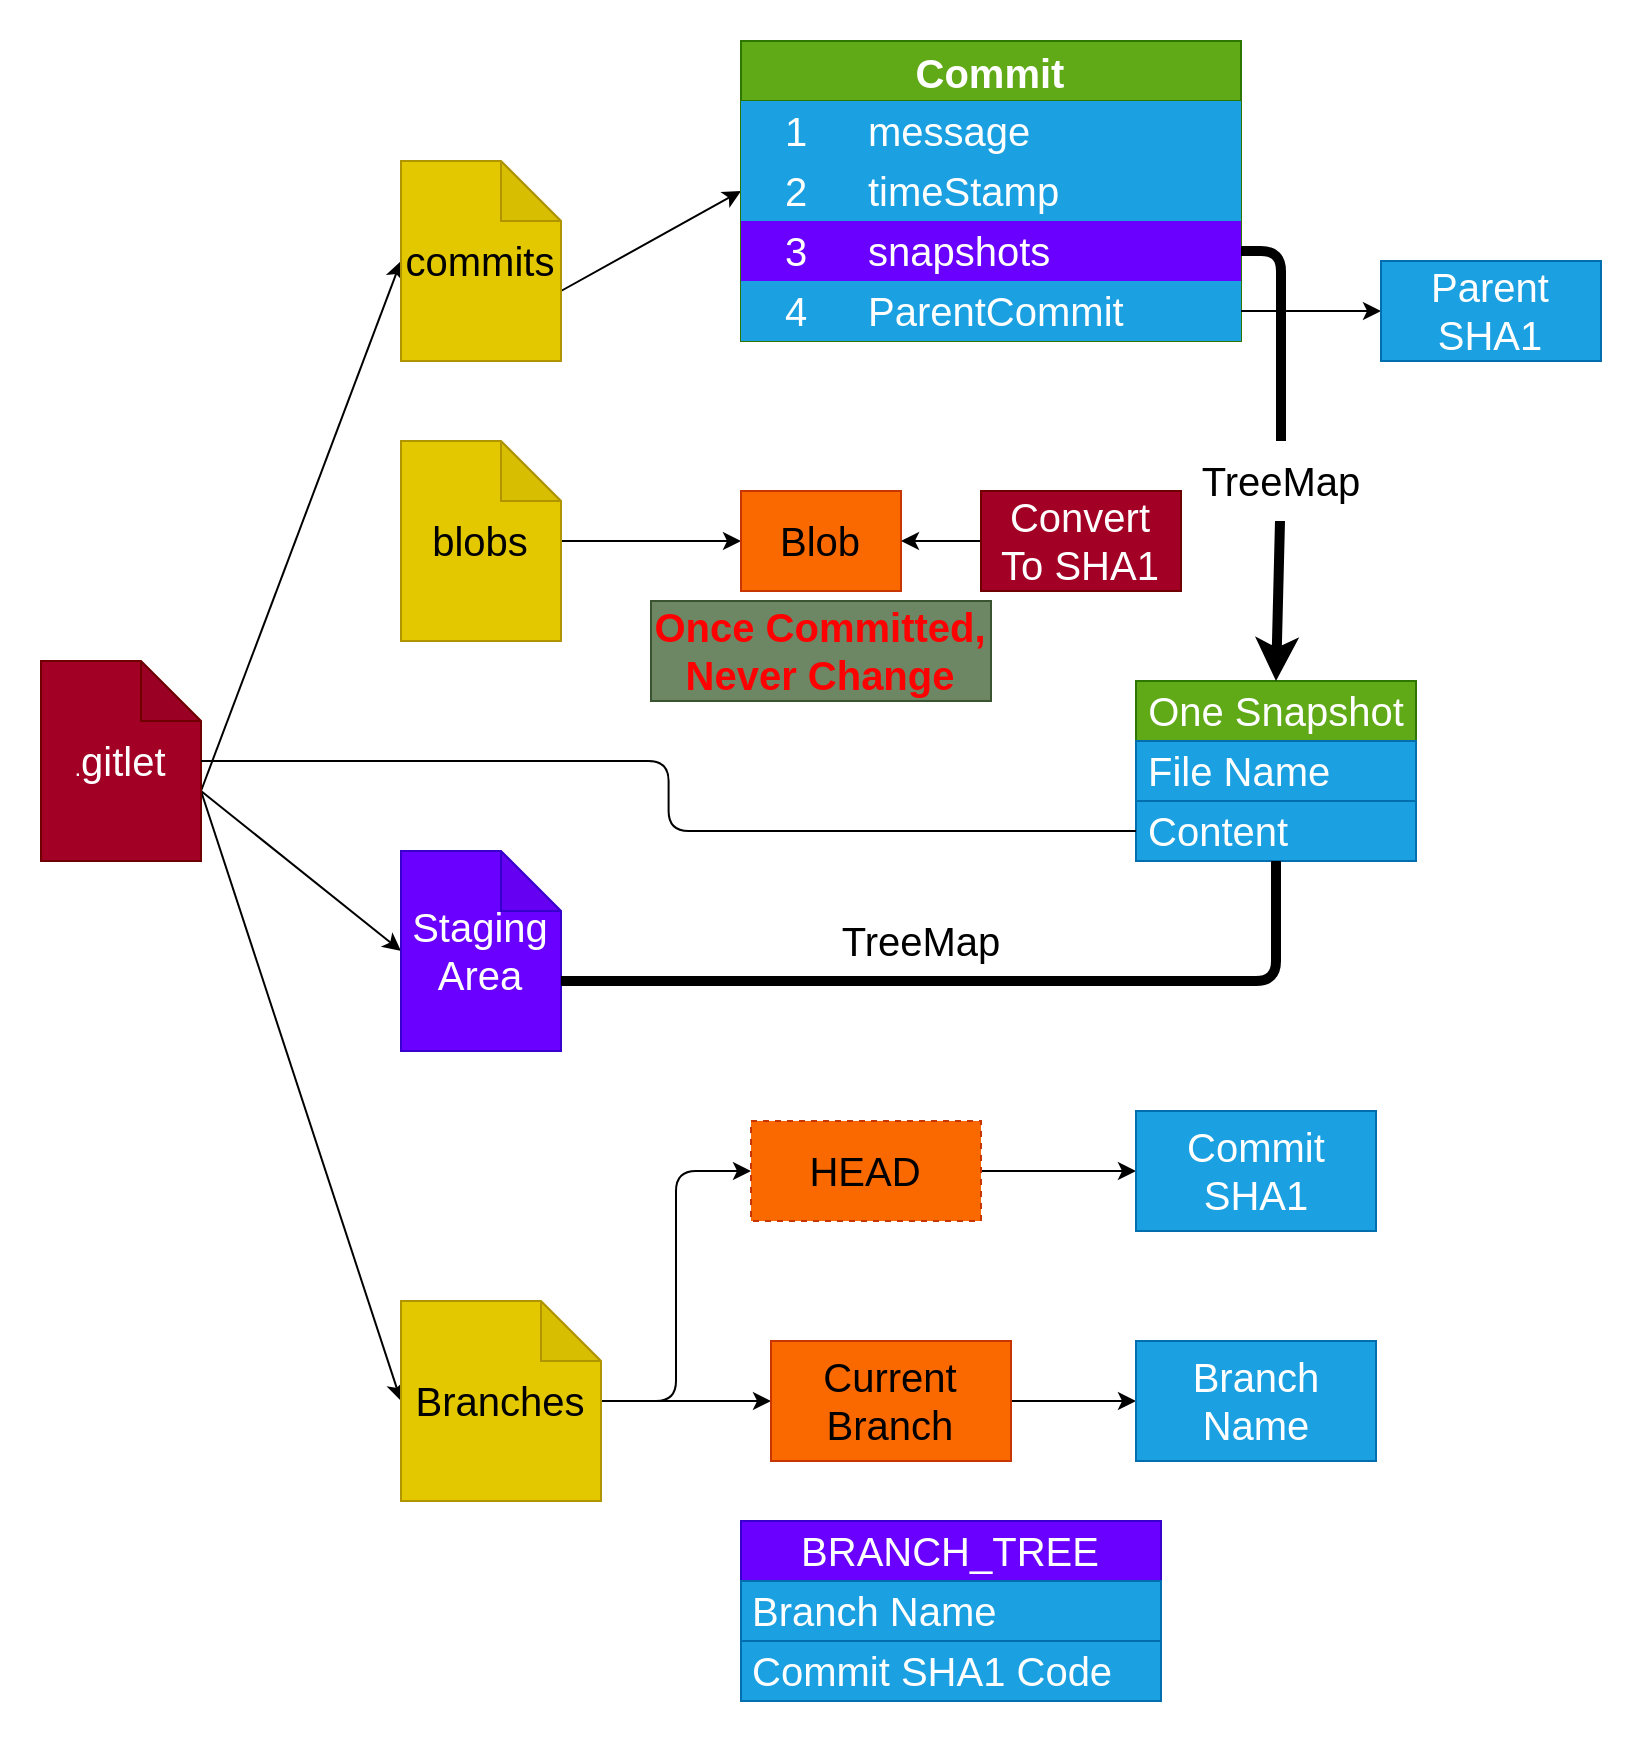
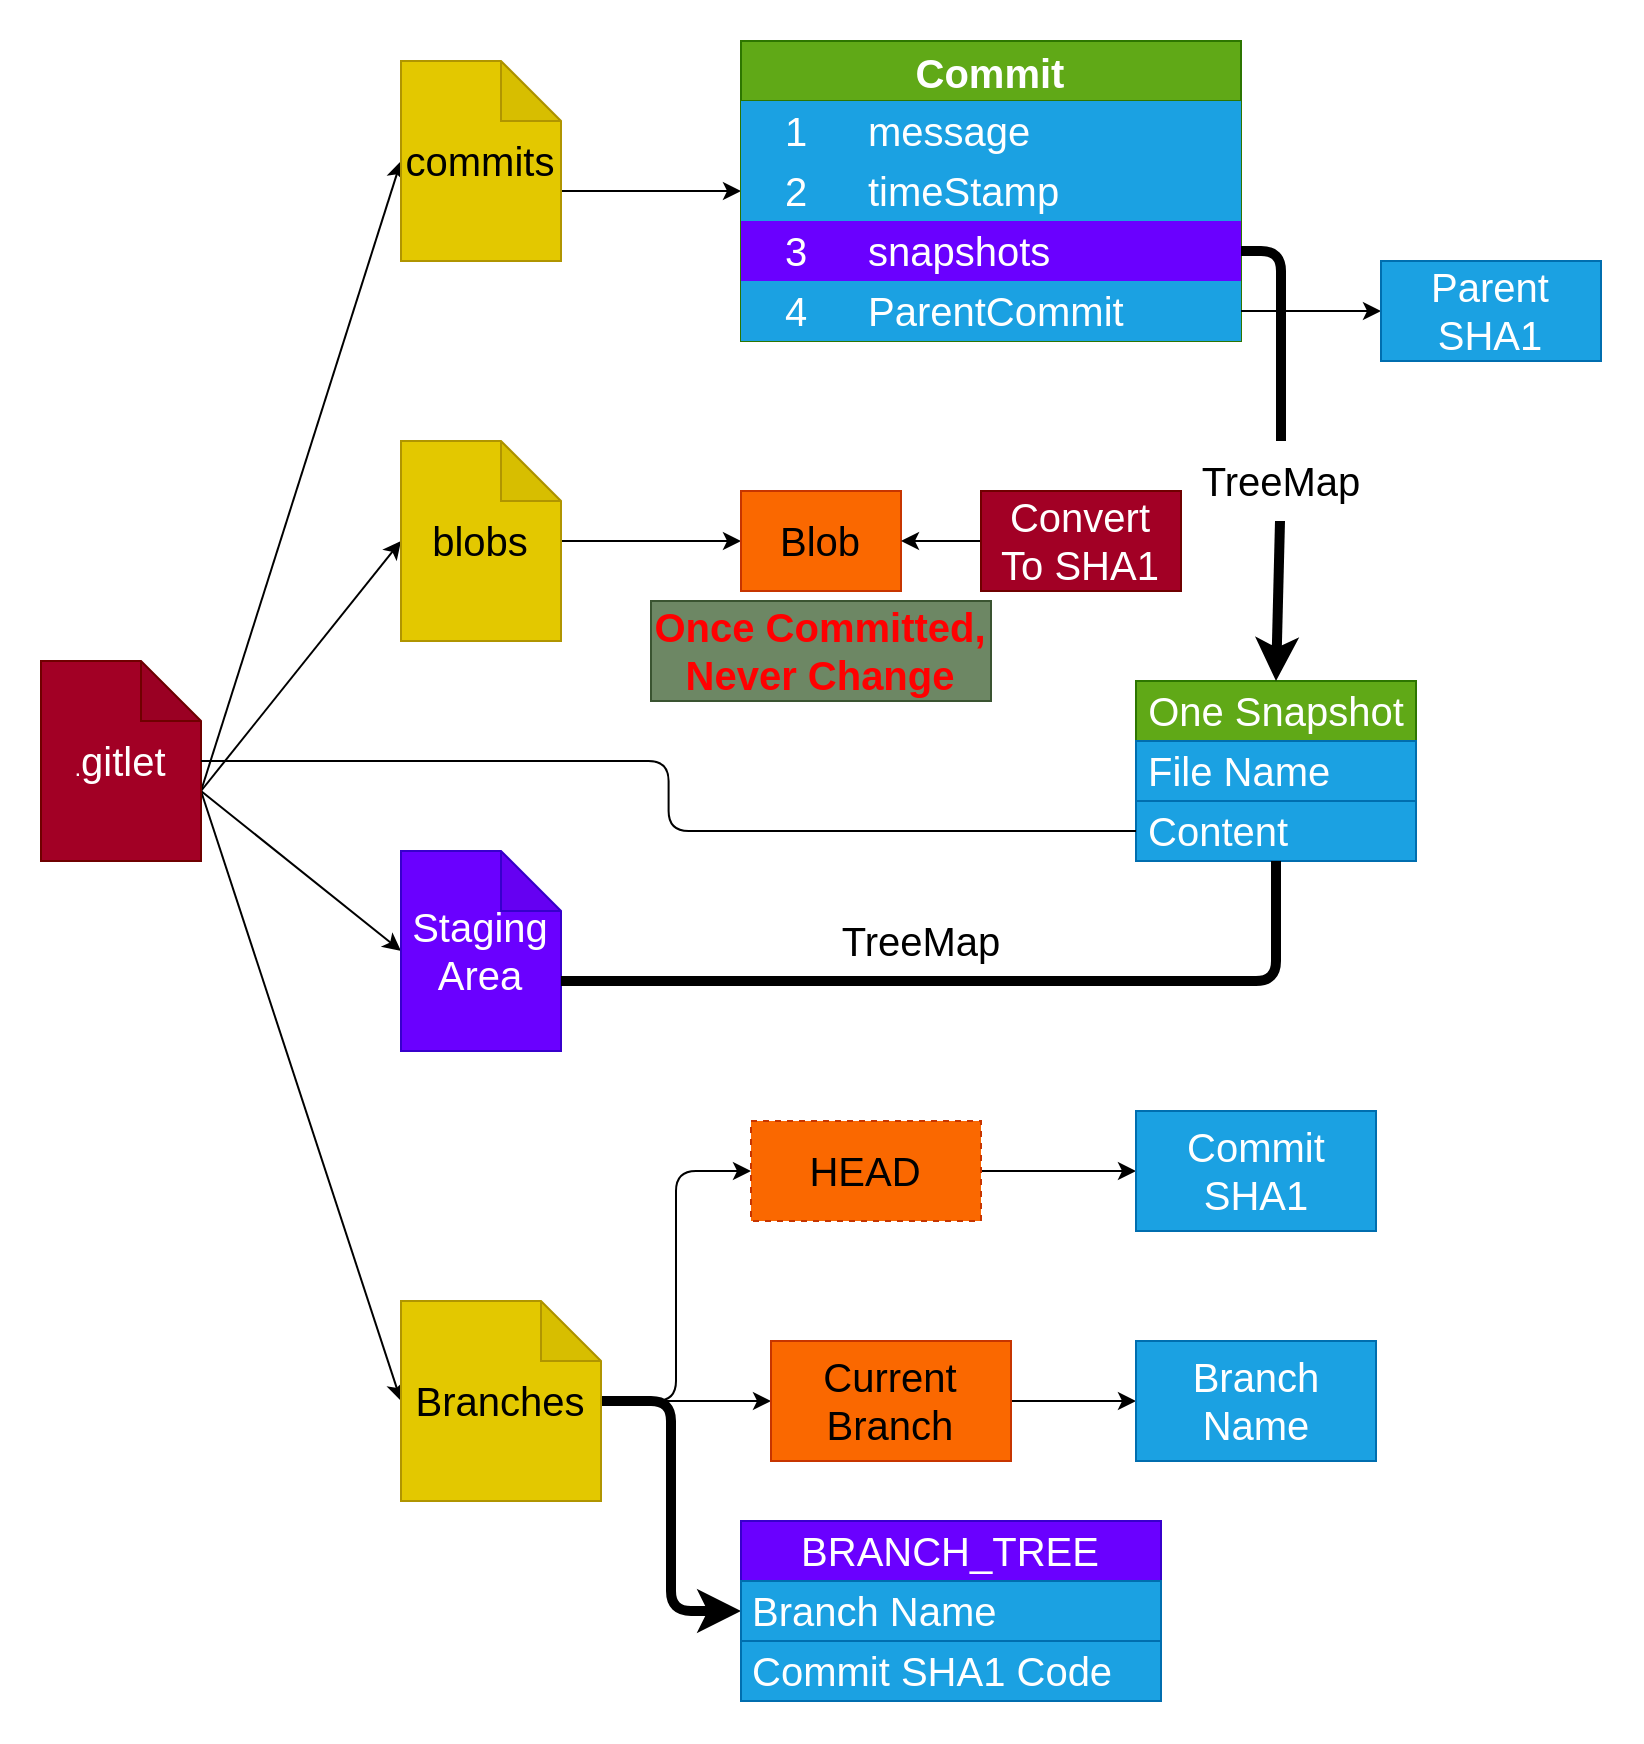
- <mxCell id="8" value="commits" style="shape=note;whiteSpace=wrap;html=1;backgroundOutline=1;darkOpacity=0.05;fontSize=20;fillColor=#e3c800;fontColor=#000000;strokeColor=#B09500;" parent="1" vertex="1"><mxGeometry x="200" y="80" width="80" height="100" as="geometry" /></mxCell>
+ <mxCell id="8" value="commits" style="shape=note;whiteSpace=wrap;html=1;backgroundOutline=1;darkOpacity=0.05;fontSize=20;fillColor=#e3c800;fontColor=#000000;strokeColor=#B09500;" parent="1" vertex="1"><mxGeometry x="200" y="30" width="80" height="100" as="geometry" /></mxCell>
+ <mxCell id="3" value="" style="edgeStyle=none;html=1;fontSize=20;exitX=0;exitY=0;exitDx=80;exitDy=65;exitPerimeter=0;entryX=0;entryY=0.5;entryDx=0;entryDy=0;entryPerimeter=0;" parent="1" source="6" target="10" edge="1"><mxGeometry relative="1" as="geometry" /></mxCell>
+ <mxCell id="33" value="" style="edgeStyle=orthogonalEdgeStyle;html=1;entryX=0;entryY=0.5;entryDx=0;entryDy=0;strokeWidth=5;" parent="1" source="35" target="40" edge="1"><mxGeometry relative="1" as="geometry"><mxPoint x="370" y="730" as="targetPoint" /></mxGeometry></mxCell>
